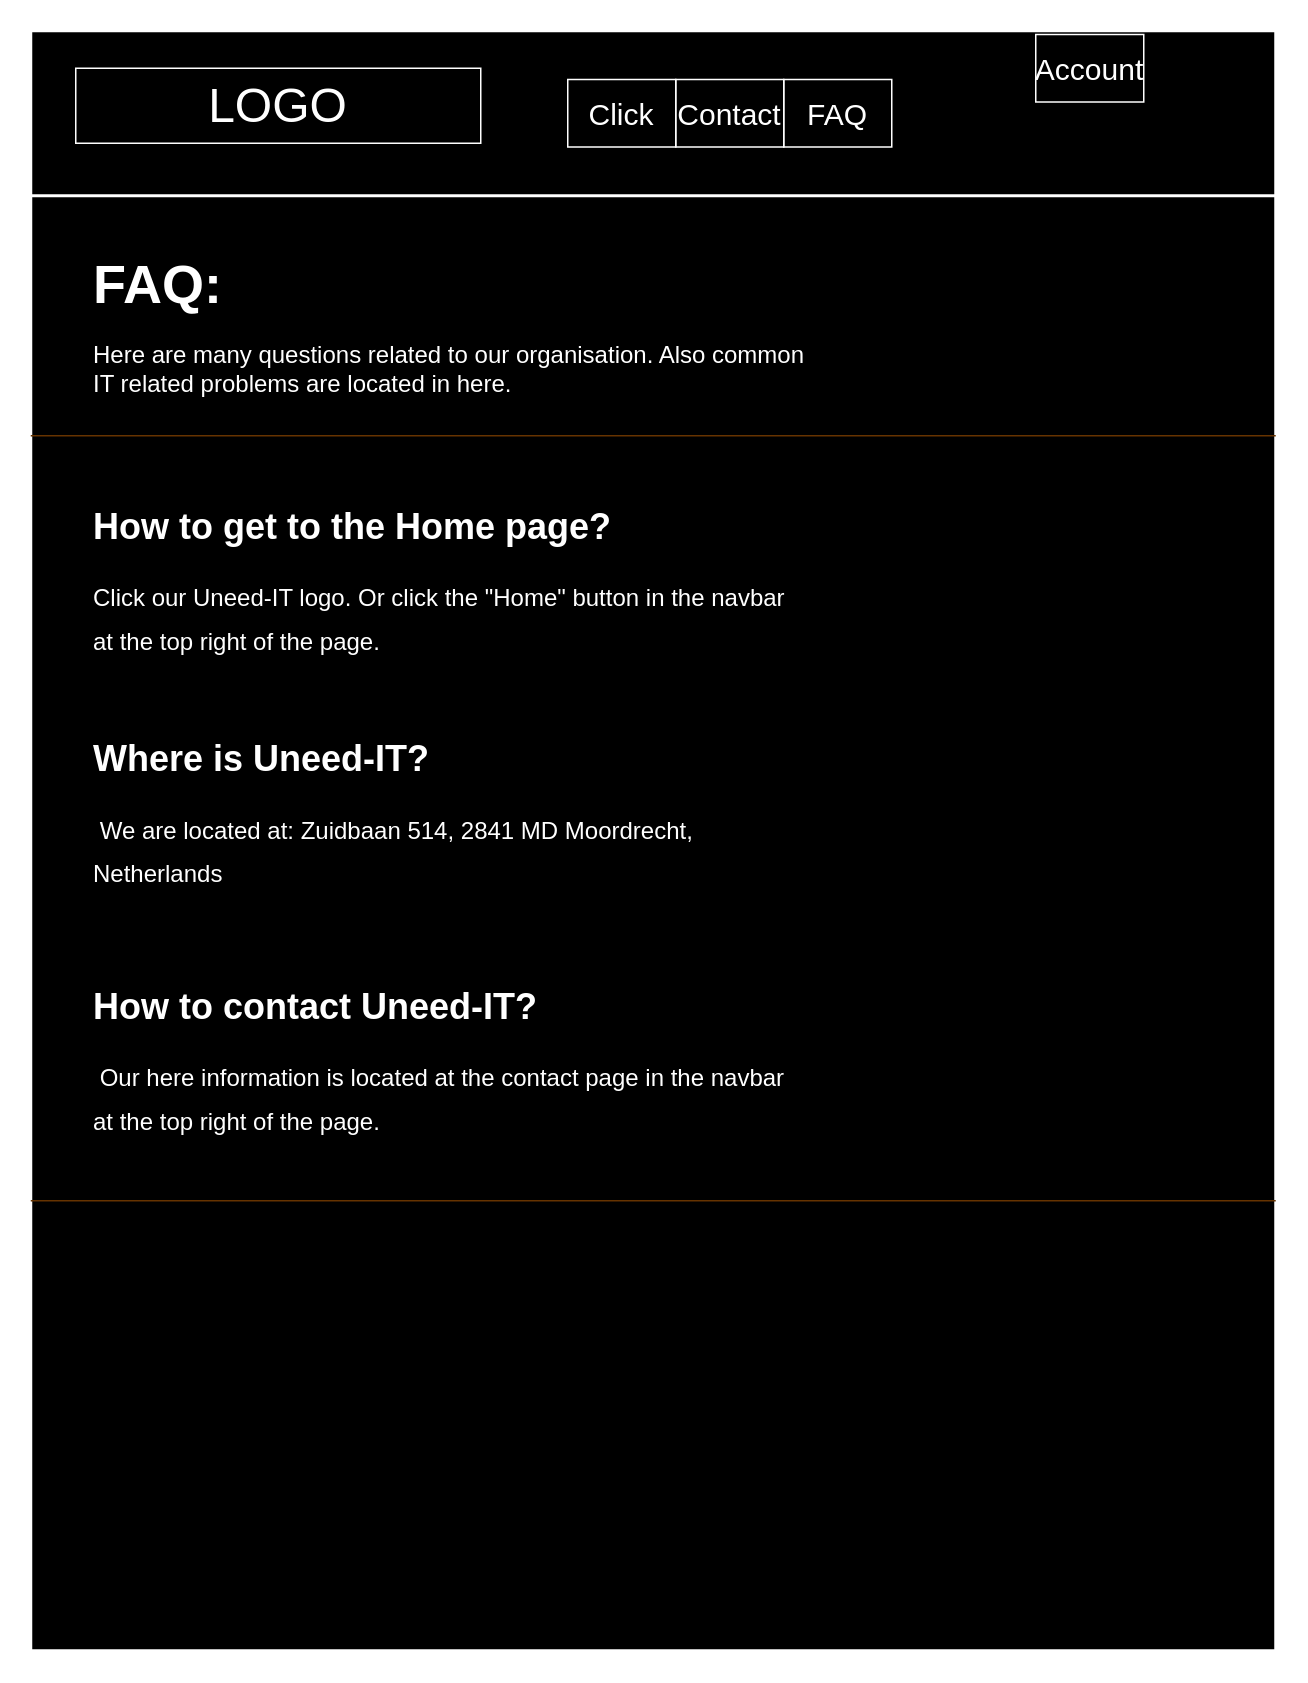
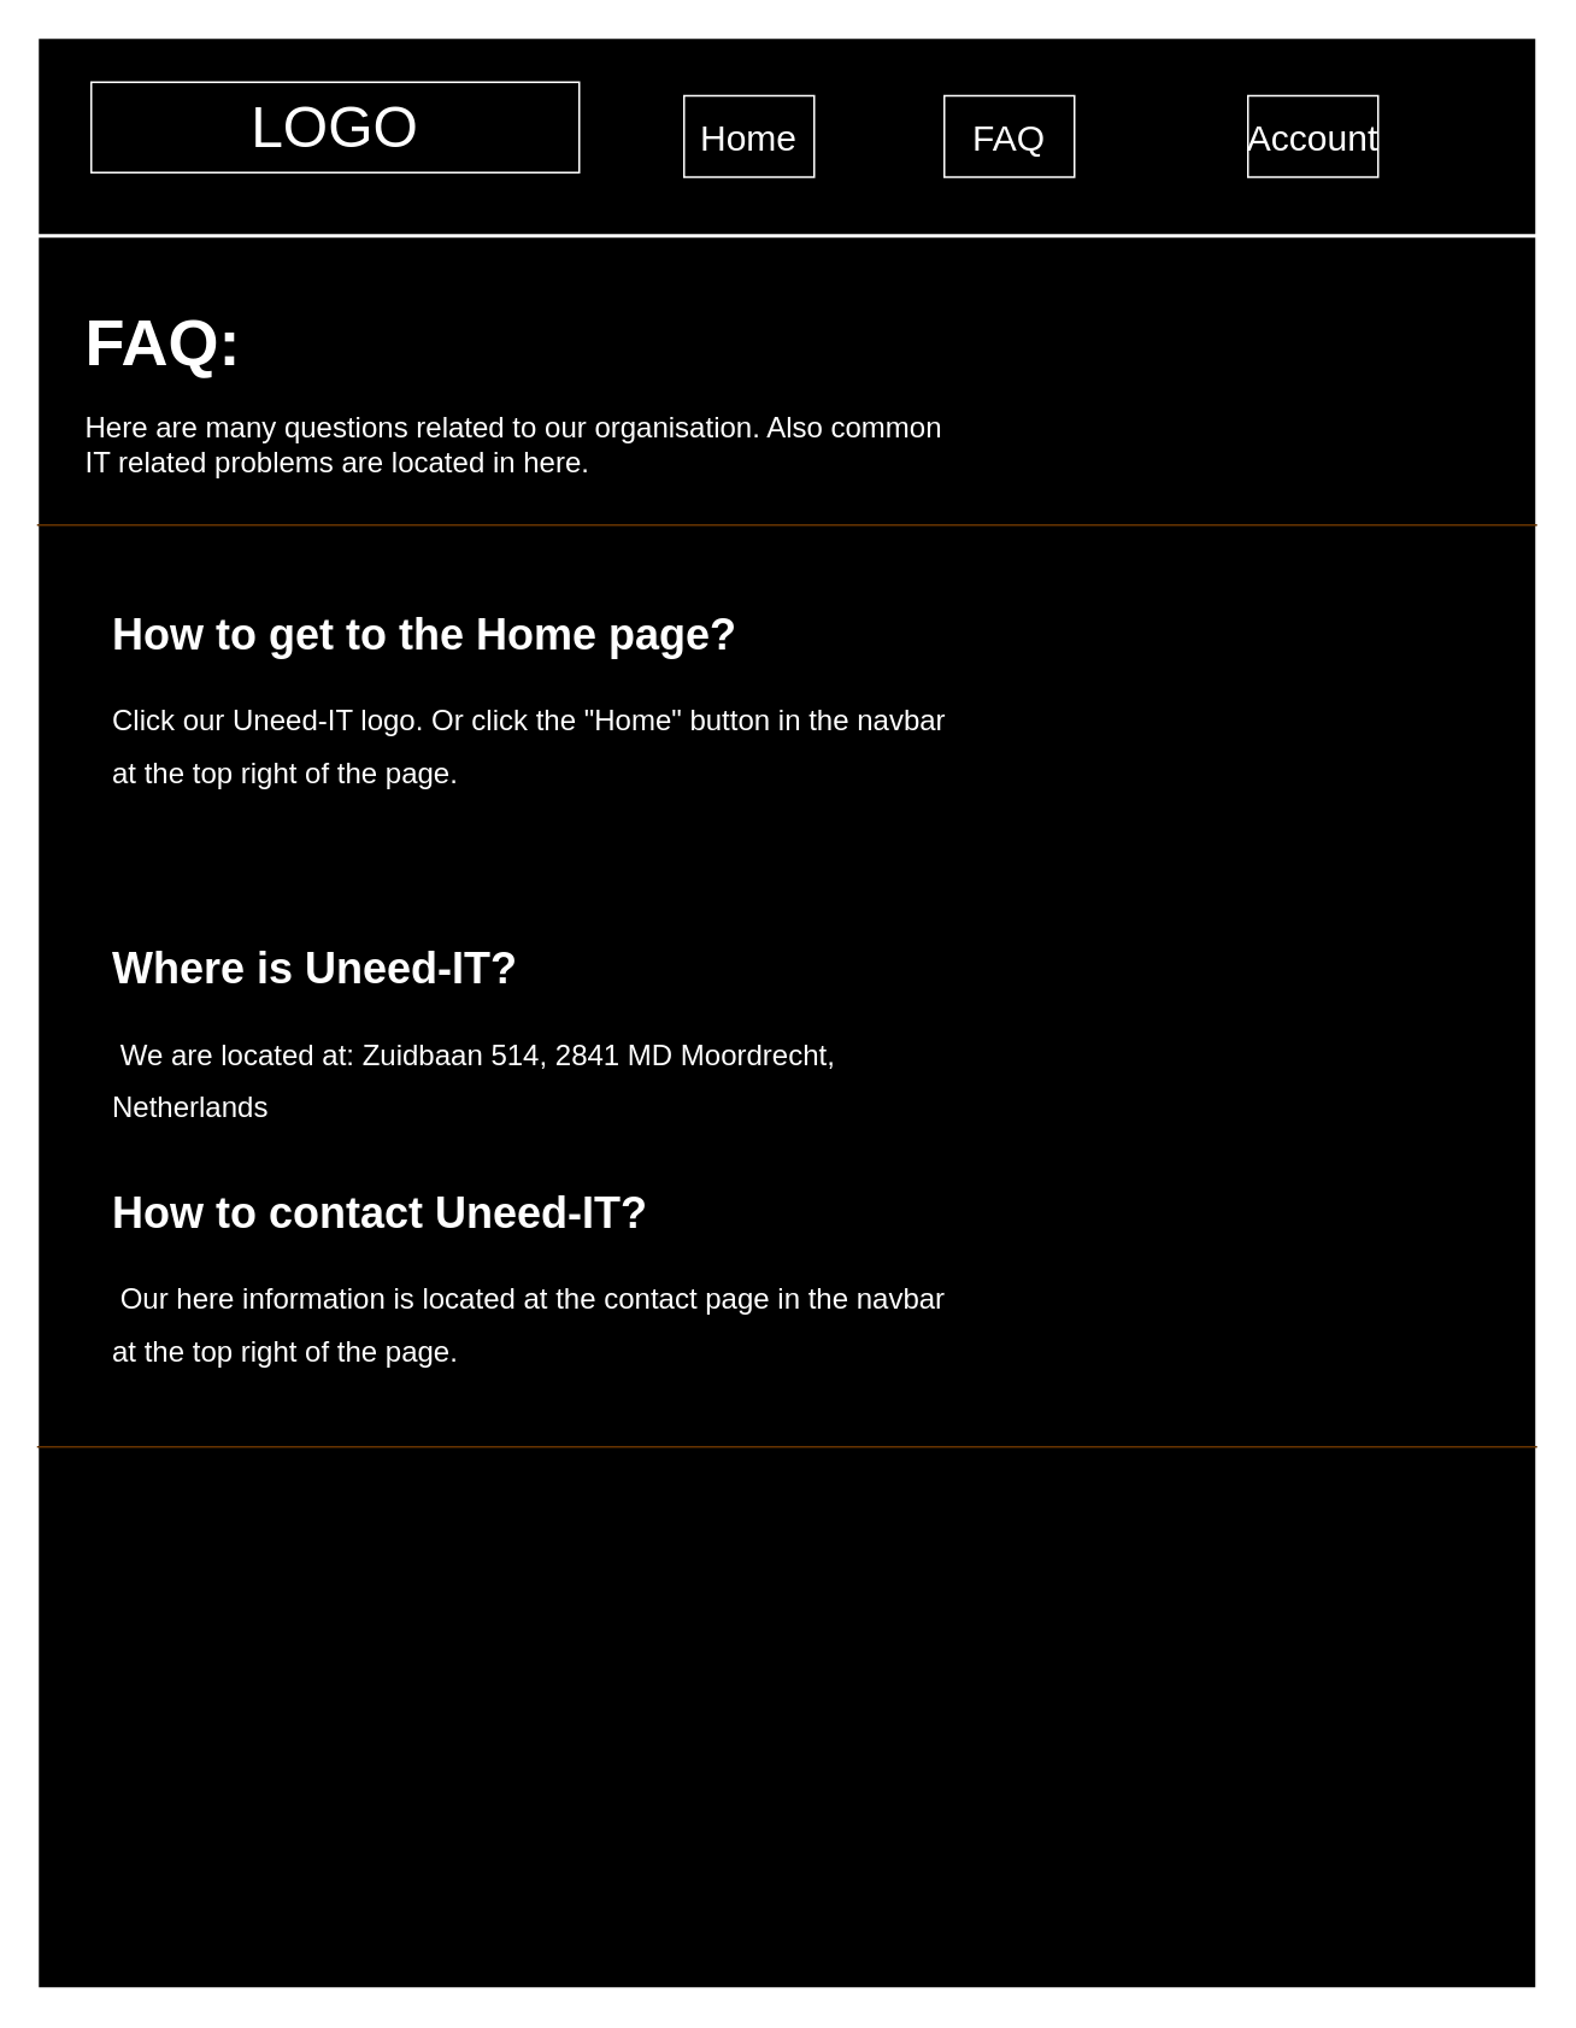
- <mxCell id="7" value="&lt;span style=&quot;font-size: 20px;&quot;&gt;Account&lt;/span&gt;" style="text;html=1;align=center;verticalAlign=middle;whiteSpace=wrap;rounded=0;strokeColor=#FFFFFF;fontColor=#FFFFFF;" parent="1" vertex="1"><mxGeometry x="690" y="22.5" width="72" height="45" as="geometry" /></mxCell>
+ <mxCell id="7" value="&lt;span style=&quot;font-size: 20px;&quot;&gt;Account&lt;/span&gt;" style="text;html=1;align=center;verticalAlign=middle;whiteSpace=wrap;rounded=0;strokeColor=#FFFFFF;fontColor=#FFFFFF;" parent="1" vertex="1"><mxGeometry x="690" y="52.5" width="72" height="45" as="geometry" /></mxCell>
- <mxCell id="4" value="&lt;span style=&quot;font-size: 20px;&quot;&gt;Click&lt;/span&gt;" style="text;html=1;align=center;verticalAlign=middle;whiteSpace=wrap;rounded=0;strokeColor=#FFFFFF;fontColor=#FFFFFF;" parent="1" vertex="1"><mxGeometry x="378" y="52.5" width="72" height="45" as="geometry" /></mxCell>
+ <mxCell id="4" value="&lt;span style=&quot;font-size: 20px;&quot;&gt;Home&lt;/span&gt;" style="text;html=1;align=center;verticalAlign=middle;whiteSpace=wrap;rounded=0;strokeColor=#FFFFFF;fontColor=#FFFFFF;" parent="1" vertex="1"><mxGeometry x="378" y="52.5" width="72" height="45" as="geometry" /></mxCell>
- <mxCell id="5" value="&lt;span style=&quot;font-size: 20px;&quot;&gt;Contact&lt;/span&gt;" style="text;html=1;align=center;verticalAlign=middle;whiteSpace=wrap;rounded=0;strokeColor=#FFFFFF;fontColor=#FFFFFF;" parent="1" vertex="1"><mxGeometry x="450" y="52.5" width="72" height="45" as="geometry" /></mxCell>
- <mxCell id="8" value="&lt;h1 style=&quot;margin-top: 0px;&quot;&gt;&lt;font style=&quot;font-size: 36px;&quot; color=&quot;#ffffff&quot;&gt;FAQ:&lt;/font&gt;&lt;/h1&gt;&lt;p&gt;&lt;font style=&quot;font-size: 16px;&quot; color=&quot;#ffffff&quot;&gt;Here are many questions related to our organisation. Also common IT related problems are located in here.&lt;/font&gt;&lt;/p&gt;" style="text;html=1;whiteSpace=wrap;overflow=hidden;rounded=0;" parent="1" vertex="1"><mxGeometry x="60" y="161" width="480" height="130" as="geometry" /></mxCell>
+ <mxCell id="8" value="&lt;h1 style=&quot;margin-top: 0px;&quot;&gt;&lt;font style=&quot;font-size: 36px;&quot; color=&quot;#ffffff&quot;&gt;FAQ:&lt;/font&gt;&lt;/h1&gt;&lt;p&gt;&lt;font style=&quot;font-size: 16px;&quot; color=&quot;#ffffff&quot;&gt;Here are many questions related to our organisation. Also common IT related problems are located in here.&lt;/font&gt;&lt;/p&gt;" style="text;html=1;whiteSpace=wrap;overflow=hidden;rounded=0;" parent="1" vertex="1"><mxGeometry x="45" y="161" width="480" height="130" as="geometry" /></mxCell>
- <mxCell id="11" value="&lt;h1 style=&quot;margin-top: 0px;&quot;&gt;&lt;span style=&quot;color: rgb(255, 255, 255); background-color: initial;&quot;&gt;Where is Uneed-IT?&lt;/span&gt;&lt;/h1&gt;&lt;h1 style=&quot;margin-top: 0px;&quot;&gt;&lt;font color=&quot;#ffffff&quot;&gt;&lt;span style=&quot;font-size: 16px; font-weight: 400;&quot;&gt;&amp;nbsp;We are located at: Zuidbaan 514, 2841 MD Moordrecht, Netherlands&lt;/span&gt;&lt;/font&gt;&lt;br&gt;&lt;/h1&gt;" style="text;html=1;whiteSpace=wrap;overflow=hidden;rounded=0;" parent="1" vertex="1"><mxGeometry x="60" y="485" width="480" height="120" as="geometry" /></mxCell>
+ <mxCell id="11" value="&lt;h1 style=&quot;margin-top: 0px;&quot;&gt;&lt;span style=&quot;color: rgb(255, 255, 255); background-color: initial;&quot;&gt;Where is Uneed-IT?&lt;/span&gt;&lt;/h1&gt;&lt;h1 style=&quot;margin-top: 0px;&quot;&gt;&lt;font color=&quot;#ffffff&quot;&gt;&lt;span style=&quot;font-size: 16px; font-weight: 400;&quot;&gt;&amp;nbsp;We are located at: Zuidbaan 514, 2841 MD Moordrecht, Netherlands&lt;/span&gt;&lt;/font&gt;&lt;br&gt;&lt;/h1&gt;" style="text;html=1;whiteSpace=wrap;overflow=hidden;rounded=0;" parent="1" vertex="1"><mxGeometry x="60" y="515" width="480" height="120" as="geometry" /></mxCell>
